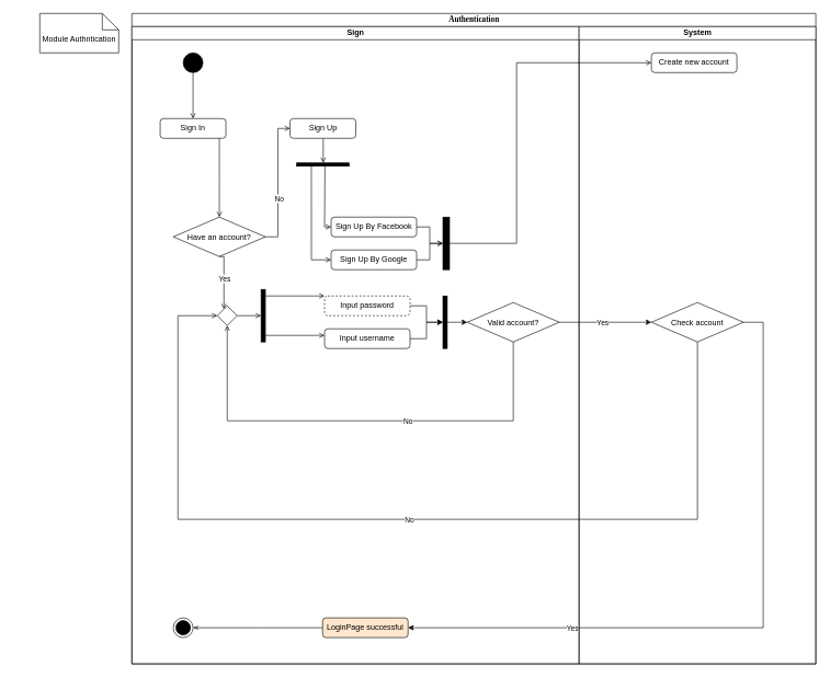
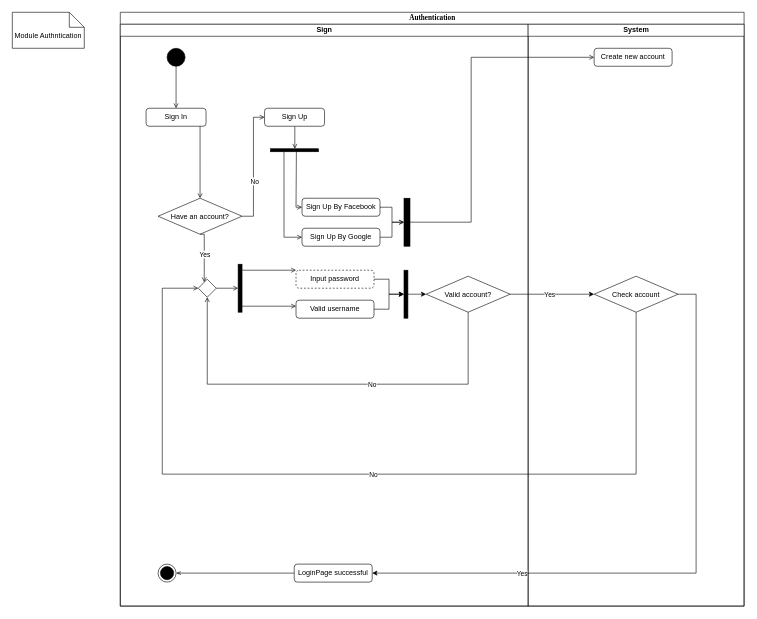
- <mxCell id="50" value="Module Authntication" style="shape=note2;boundedLbl=1;whiteSpace=wrap;html=1;size=25;verticalAlign=top;align=center;" vertex="1" parent="1"><mxGeometry x="60" y="20" width="120" height="60" as="geometry" /></mxCell>
+ <mxCell id="50" value="Module Authntication" style="shape=note2;boundedLbl=1;whiteSpace=wrap;html=1;size=25;verticalAlign=top;align=center;" vertex="1" parent="1"><mxGeometry x="20" y="20" width="120" height="60" as="geometry" /></mxCell>
- <mxCell id="26" value="Input username" style="html=1;rounded=1;absoluteArcSize=1;arcSize=10;whiteSpace=wrap;" vertex="1" parent="4"><mxGeometry x="293" y="460" width="130" height="30" as="geometry" /></mxCell>
+ <mxCell id="26" value="Valid username" style="html=1;rounded=1;absoluteArcSize=1;arcSize=10;whiteSpace=wrap;" vertex="1" parent="4"><mxGeometry x="293" y="460" width="130" height="30" as="geometry" /></mxCell>
- <mxCell id="40" value="LoginPage successful" style="html=1;rounded=1;absoluteArcSize=1;arcSize=10;whiteSpace=wrap;fillColor=#ffe6cc;" vertex="1" parent="4"><mxGeometry x="290" y="900" width="130" height="30" as="geometry" /></mxCell>
+ <mxCell id="40" value="LoginPage successful" style="html=1;rounded=1;absoluteArcSize=1;arcSize=10;whiteSpace=wrap;" vertex="1" parent="4"><mxGeometry x="290" y="900" width="130" height="30" as="geometry" /></mxCell>
